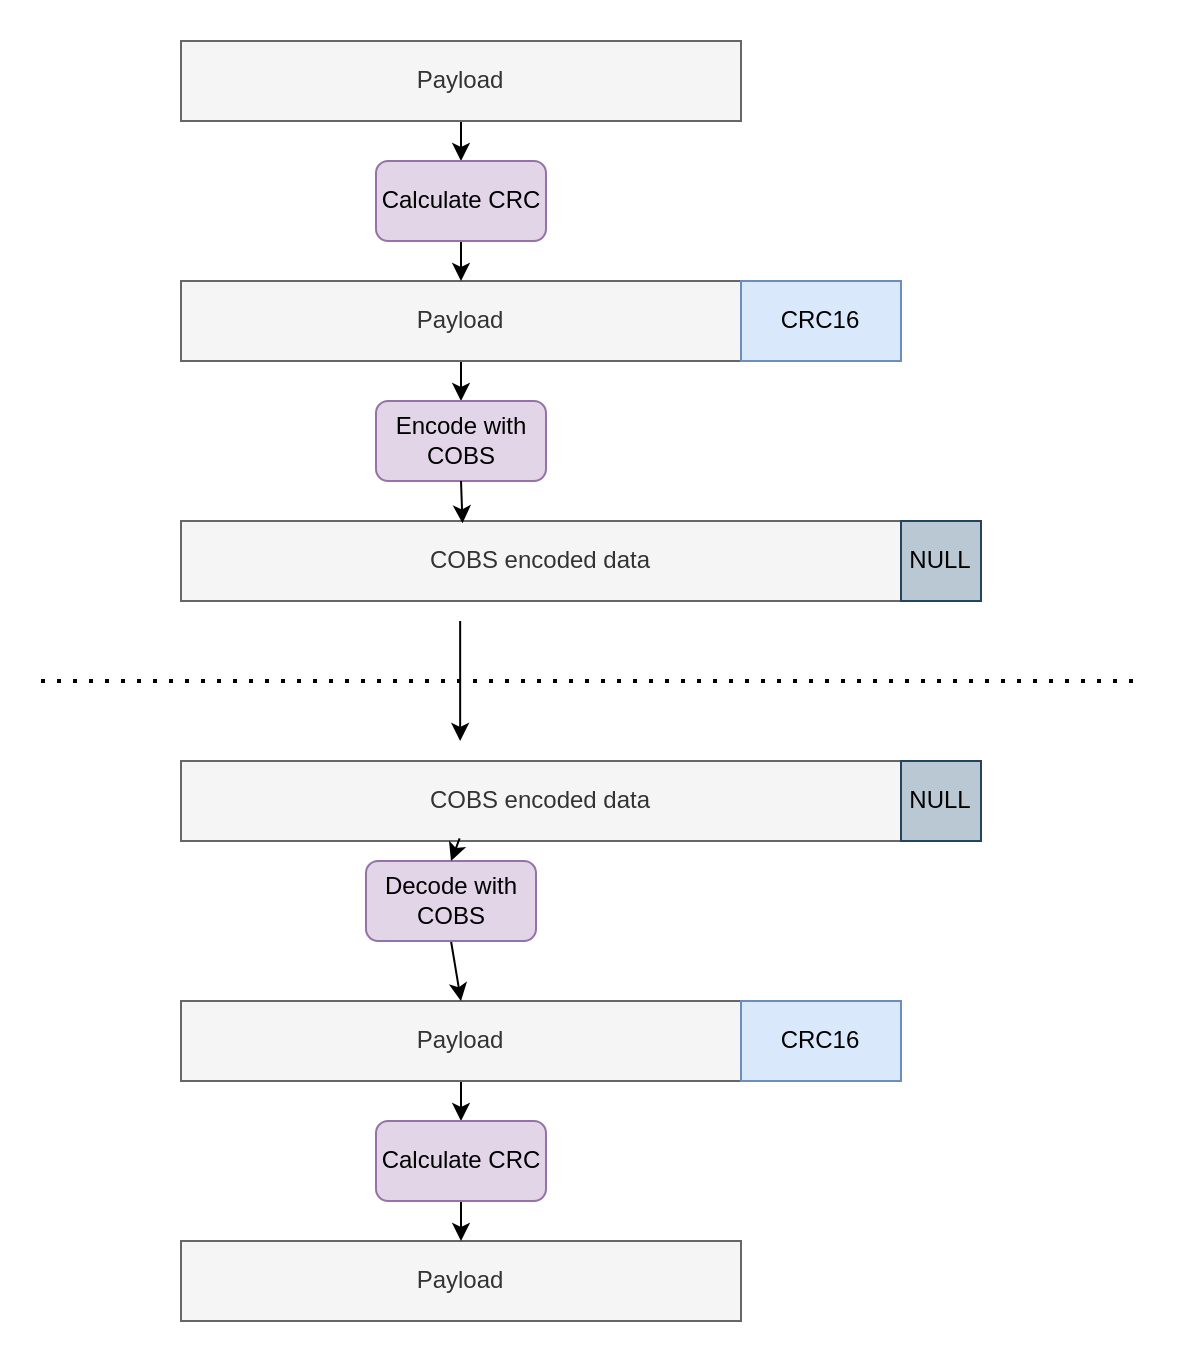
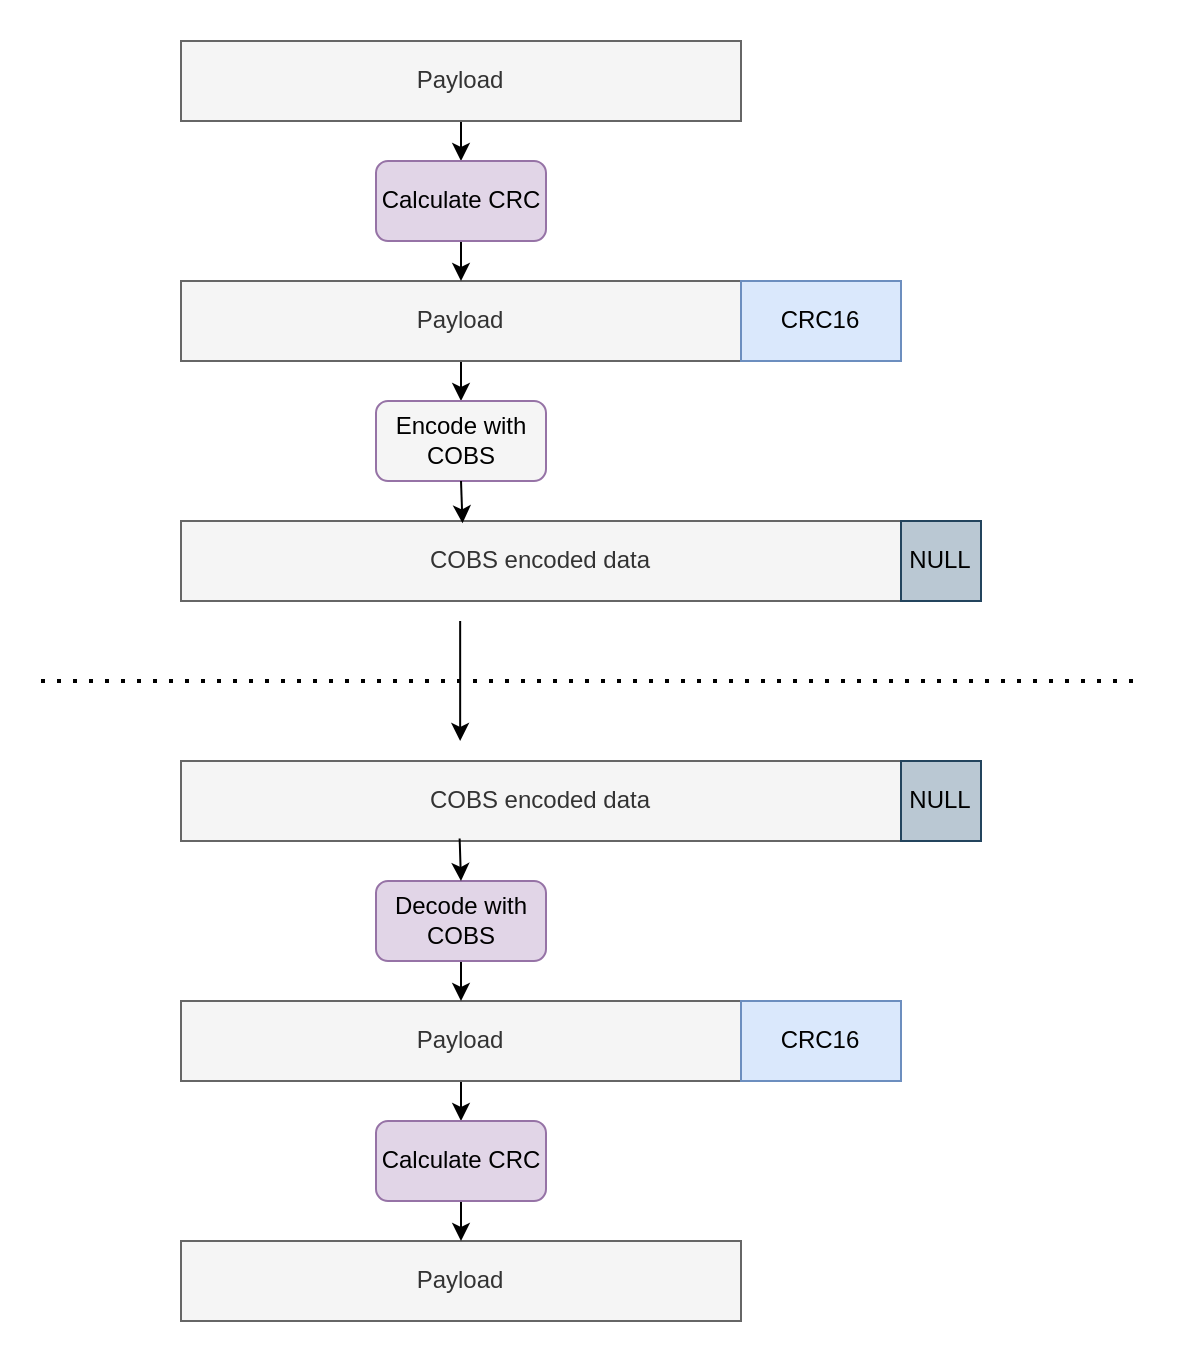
- <mxCell id="11" value="Encode with COBS" style="rounded=1;whiteSpace=wrap;html=1;fillColor=#e1d5e7;strokeColor=#9673a6;" vertex="1" parent="1"><mxGeometry x="187.5" y="200" width="85" height="40" as="geometry" /></mxCell>
+ <mxCell id="11" value="Encode with COBS" style="rounded=1;whiteSpace=wrap;html=1;fillColor=#f5f5f5;strokeColor=#9673a6;" vertex="1" parent="1"><mxGeometry x="187.5" y="200" width="85" height="40" as="geometry" /></mxCell>
- <mxCell id="21" value="Decode&amp;nbsp;&lt;span style=&quot;color: rgb(0, 0, 0);&quot;&gt;with&lt;/span&gt;&lt;div&gt;COBS&lt;/div&gt;" style="rounded=1;whiteSpace=wrap;html=1;fillColor=#e1d5e7;strokeColor=#9673a6;" vertex="1" parent="1"><mxGeometry x="182.5" y="430" width="85" height="40" as="geometry" /></mxCell>
+ <mxCell id="21" value="Decode&amp;nbsp;&lt;span style=&quot;color: rgb(0, 0, 0);&quot;&gt;with&lt;/span&gt;&lt;div&gt;COBS&lt;/div&gt;" style="rounded=1;whiteSpace=wrap;html=1;fillColor=#e1d5e7;strokeColor=#9673a6;" vertex="1" parent="1"><mxGeometry x="187.5" y="440" width="85" height="40" as="geometry" /></mxCell>
